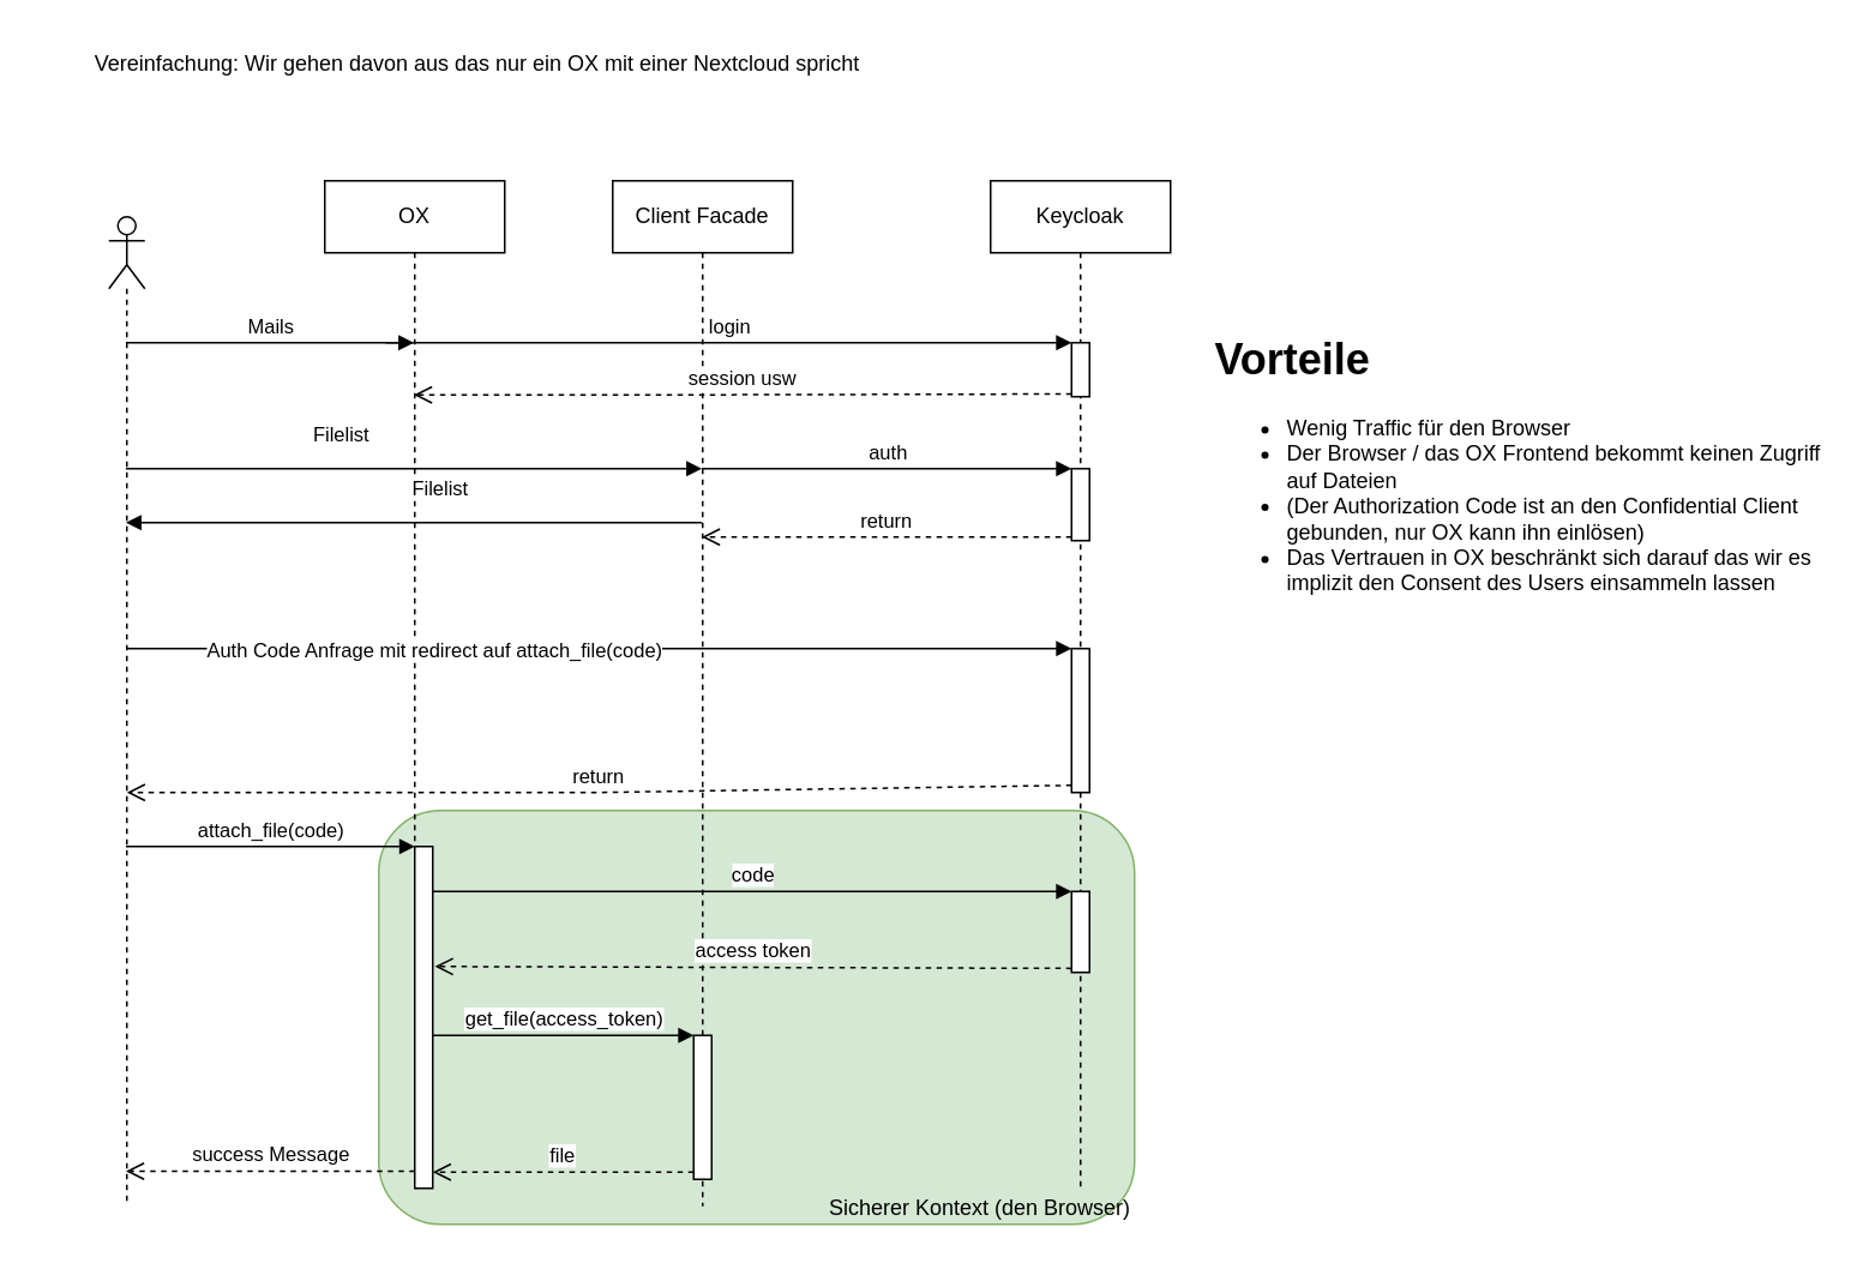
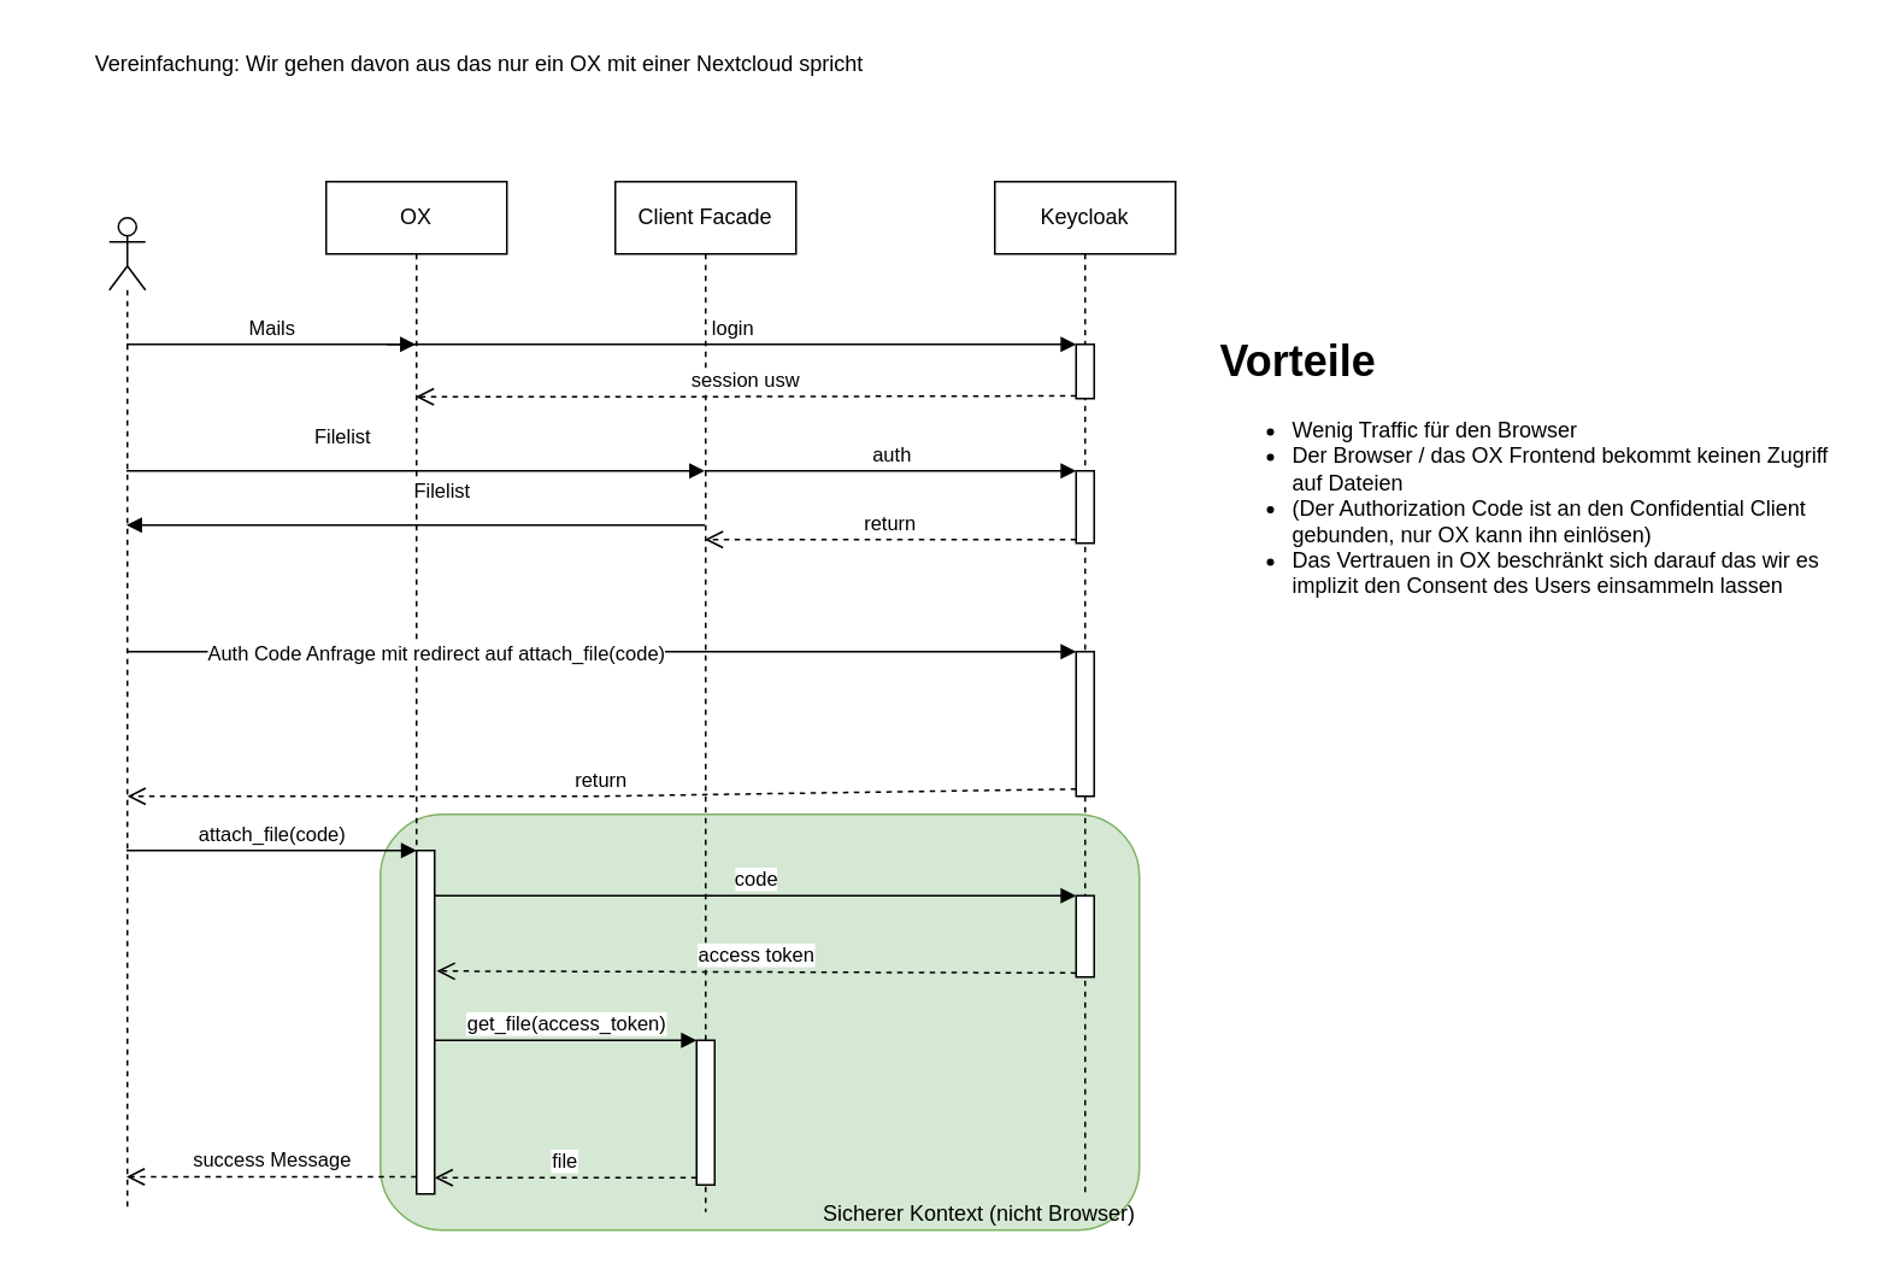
- <mxCell id="2" value="Sicherer Kontext (den Browser)" style="rounded=1;whiteSpace=wrap;html=1;fillColor=#d5e8d4;strokeColor=#82b366;verticalAlign=bottom;align=right;" parent="1" vertex="1"><mxGeometry x="210" y="450" width="420" height="230" as="geometry" /></mxCell>
+ <mxCell id="2" value="Sicherer Kontext (nicht Browser)" style="rounded=1;whiteSpace=wrap;html=1;fillColor=#d5e8d4;strokeColor=#82b366;verticalAlign=bottom;align=right;" parent="1" vertex="1"><mxGeometry x="210" y="450" width="420" height="230" as="geometry" /></mxCell>
